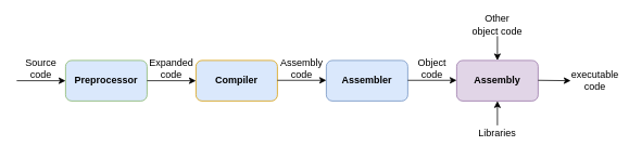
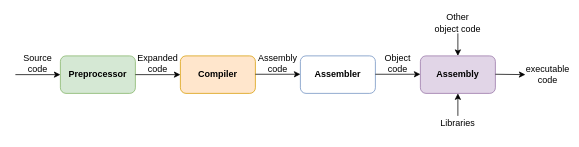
- <mxCell id="2" value="Preprocessor" style="rounded=1;whiteSpace=wrap;html=1;fillColor=#dae8fc;strokeColor=#82b366;fontStyle=1;" vertex="1" parent="1"><mxGeometry x="80" y="74" width="100" height="50" as="geometry" /></mxCell>
+ <mxCell id="2" value="Preprocessor" style="rounded=1;whiteSpace=wrap;html=1;fillColor=#d5e8d4;strokeColor=#82b366;fontStyle=1" vertex="1" parent="1"><mxGeometry x="80" y="74" width="100" height="50" as="geometry" /></mxCell>
- <mxCell id="3" value="Compiler" style="rounded=1;whiteSpace=wrap;html=1;fillColor=#dae8fc;strokeColor=#d79b00;fontStyle=1;" vertex="1" parent="1"><mxGeometry x="240" y="74" width="100" height="50" as="geometry" /></mxCell>
+ <mxCell id="3" value="Compiler" style="rounded=1;whiteSpace=wrap;html=1;fillColor=#ffe6cc;strokeColor=#d79b00;fontStyle=1" vertex="1" parent="1"><mxGeometry x="240" y="74" width="100" height="50" as="geometry" /></mxCell>
- <mxCell id="4" value="Assembler" style="rounded=1;whiteSpace=wrap;html=1;fillColor=#dae8fc;strokeColor=#6c8ebf;fontStyle=1" vertex="1" parent="1"><mxGeometry x="400" y="74" width="100" height="50" as="geometry" /></mxCell>
+ <mxCell id="4" value="Assembler" style="rounded=1;whiteSpace=wrap;html=1;fillColor=#ffffff;strokeColor=#6c8ebf;fontStyle=1;" vertex="1" parent="1"><mxGeometry x="400" y="74" width="100" height="50" as="geometry" /></mxCell>
